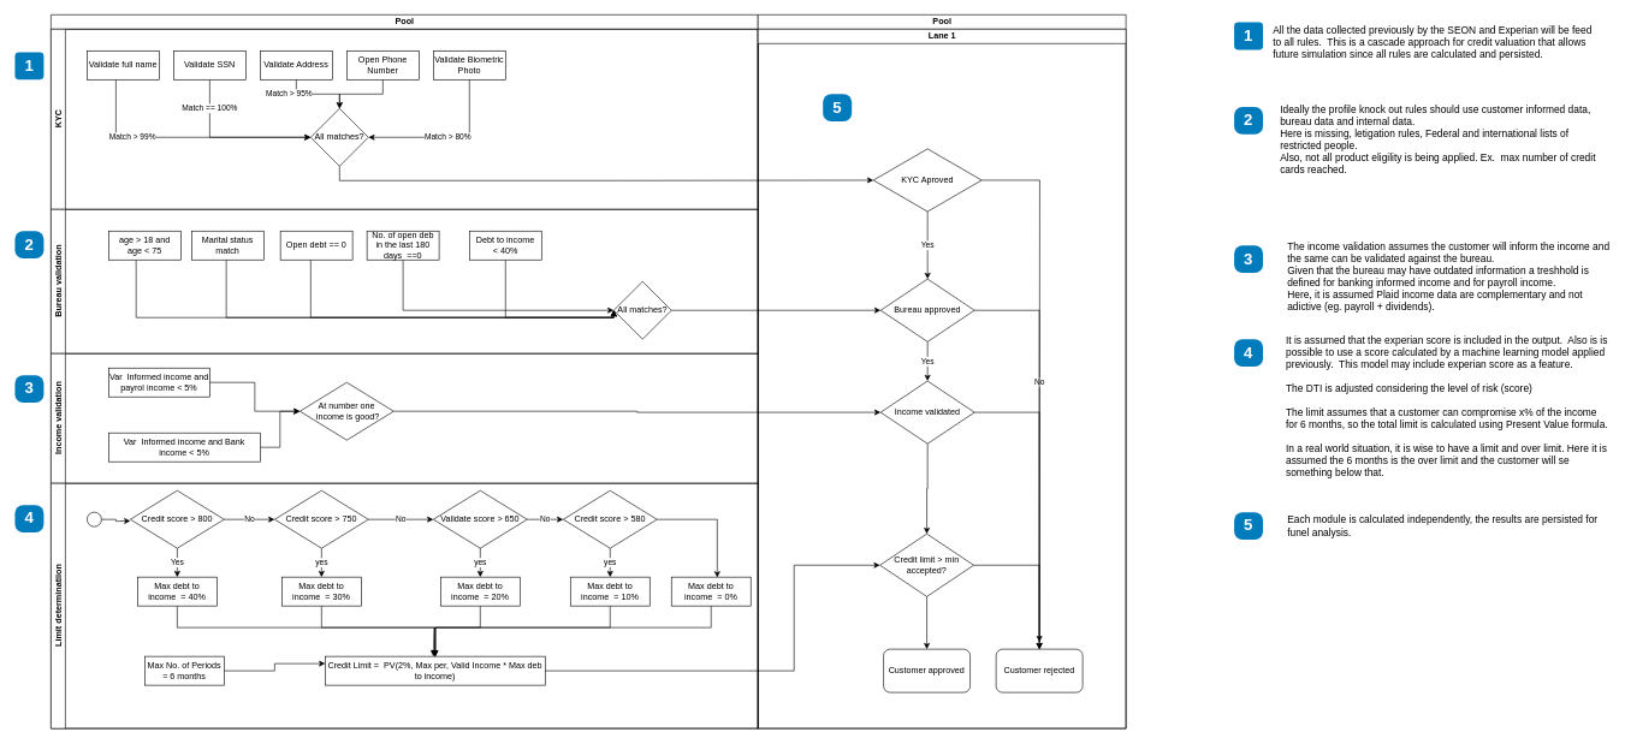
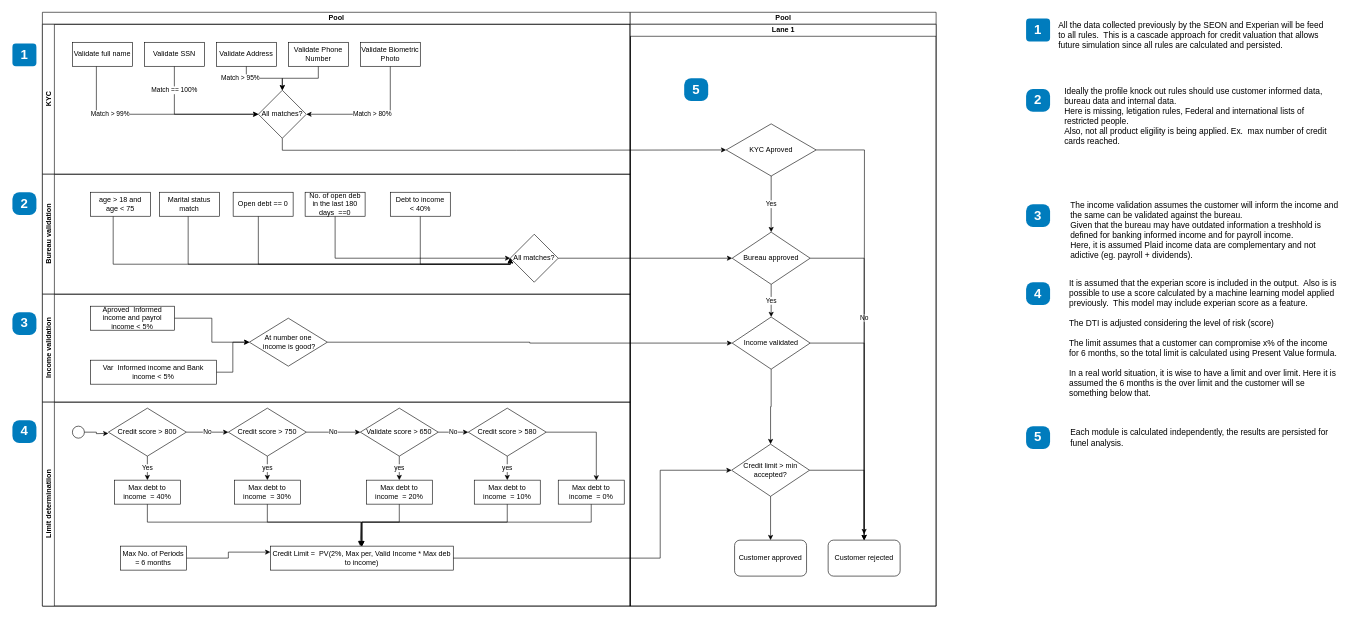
- <mxCell id="9" value="Open Phone Number" style="rounded=0;whiteSpace=wrap;html=1;" vertex="1" parent="3"><mxGeometry x="410" y="30" width="100" height="40" as="geometry" /></mxCell>
+ <mxCell id="9" value="Validate Phone Number" style="rounded=0;whiteSpace=wrap;html=1;" vertex="1" parent="3"><mxGeometry x="410" y="30" width="100" height="40" as="geometry" /></mxCell>
- <mxCell id="29" value="Var&amp;nbsp; Informed income and payrol income &amp;lt; 5%" style="rounded=0;whiteSpace=wrap;html=1;" vertex="1" parent="27"><mxGeometry x="80" y="20" width="140" height="40" as="geometry" /></mxCell>
+ <mxCell id="29" value="Aproved&amp;nbsp; Informed income and payrol income &amp;lt; 5%" style="rounded=0;whiteSpace=wrap;html=1;" vertex="1" parent="27"><mxGeometry x="80" y="20" width="140" height="40" as="geometry" /></mxCell>
